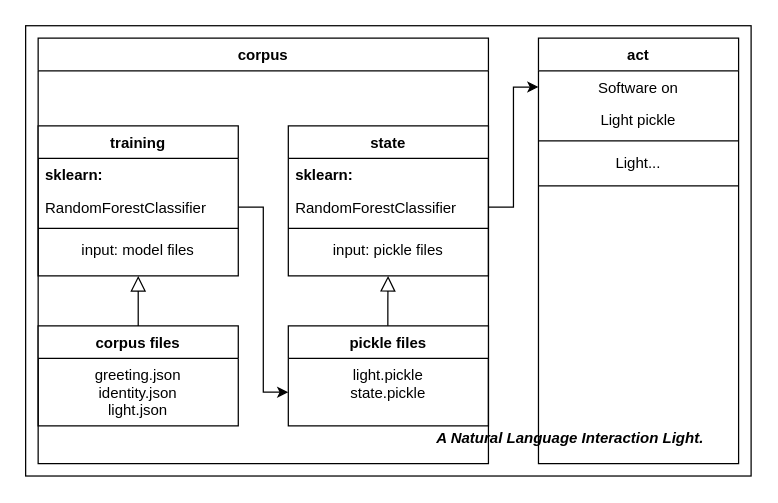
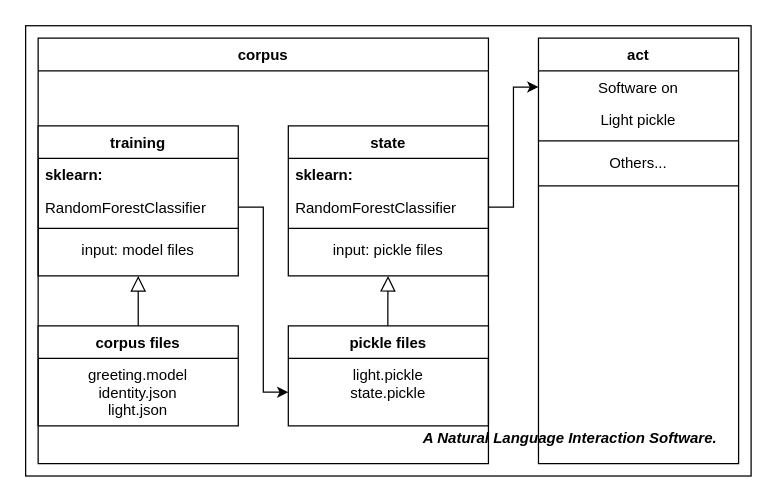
- <mxCell id="8" value="Light..." style="text;align=center;verticalAlign=top;spacingLeft=4;spacingRight=4;overflow=hidden;rotatable=0;points=[[0,0.5],[1,0.5]];portConstraint=eastwest;" parent="4" vertex="1"><mxGeometry y="86" width="160" height="28" as="geometry" /></mxCell>
+ <mxCell id="8" value="Others..." style="text;align=center;verticalAlign=top;spacingLeft=4;spacingRight=4;overflow=hidden;rotatable=0;points=[[0,0.5],[1,0.5]];portConstraint=eastwest;" parent="4" vertex="1"><mxGeometry y="86" width="160" height="28" as="geometry" /></mxCell>
- <mxCell id="17" value="greeting.json&#10;identity.json&#10;light.json&#10;" style="text;align=center;verticalAlign=top;spacingLeft=4;spacingRight=4;overflow=hidden;rotatable=0;points=[[0,0.5],[1,0.5]];portConstraint=eastwest;fontStyle=0" parent="16" vertex="1"><mxGeometry y="26" width="160" height="54" as="geometry" /></mxCell>
+ <mxCell id="17" value="greeting.model&#10;identity.json&#10;light.json&#10;" style="text;align=center;verticalAlign=top;spacingLeft=4;spacingRight=4;overflow=hidden;rotatable=0;points=[[0,0.5],[1,0.5]];portConstraint=eastwest;fontStyle=0" parent="16" vertex="1"><mxGeometry y="26" width="160" height="54" as="geometry" /></mxCell>
- <mxCell id="30" value="&lt;span style=&quot;text-align: left&quot;&gt;&lt;b&gt;&lt;i&gt;A Natural Language Interaction Light.&lt;/i&gt;&lt;/b&gt;&lt;/span&gt;" style="text;html=1;align=center;verticalAlign=middle;resizable=0;points=[];;autosize=1;" vertex="1" parent="1"><mxGeometry x="330" y="340" width="250" height="20" as="geometry" /></mxCell>
+ <mxCell id="30" value="&lt;span style=&quot;text-align: left&quot;&gt;&lt;b&gt;&lt;i&gt;A Natural Language Interaction Software.&lt;/i&gt;&lt;/b&gt;&lt;/span&gt;" style="text;html=1;align=center;verticalAlign=middle;resizable=0;points=[];;autosize=1;" vertex="1" parent="1"><mxGeometry x="330" y="340" width="250" height="20" as="geometry" /></mxCell>
